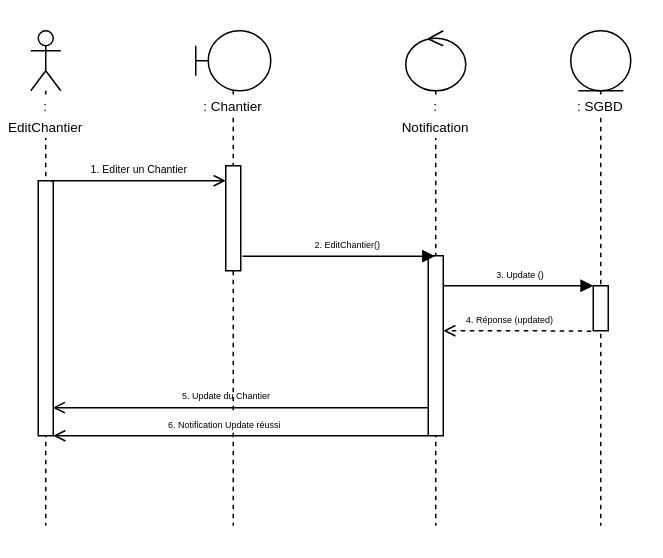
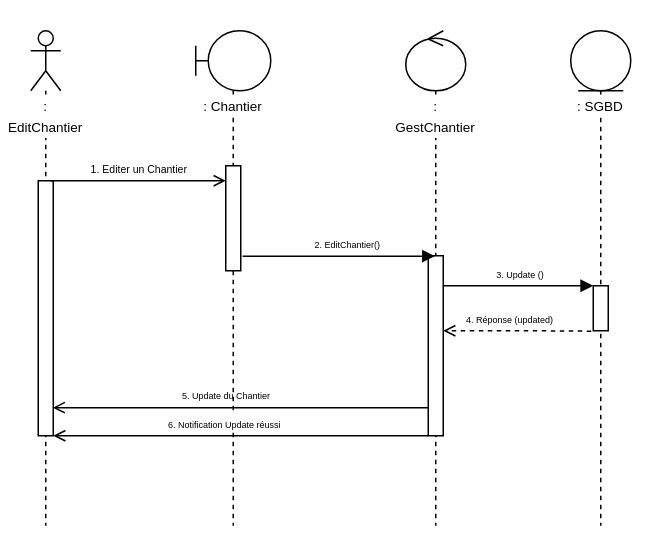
- <mxCell id="8" value="&lt;font style=&quot;font-size: 9px&quot;&gt;: Notification&lt;/font&gt;" style="shape=umlLifeline;participant=umlControl;perimeter=lifelinePerimeter;whiteSpace=wrap;html=1;container=1;collapsible=0;recursiveResize=0;verticalAlign=top;spacingTop=36;labelBackgroundColor=#ffffff;outlineConnect=0;" parent="1" vertex="1"><mxGeometry x="270" y="20" width="40" height="330" as="geometry" /></mxCell>
+ <mxCell id="8" value="&lt;font style=&quot;font-size: 9px&quot;&gt;: GestChantier&lt;/font&gt;" style="shape=umlLifeline;participant=umlControl;perimeter=lifelinePerimeter;whiteSpace=wrap;html=1;container=1;collapsible=0;recursiveResize=0;verticalAlign=top;spacingTop=36;labelBackgroundColor=#ffffff;outlineConnect=0;" parent="1" vertex="1"><mxGeometry x="270" y="20" width="40" height="330" as="geometry" /></mxCell>
